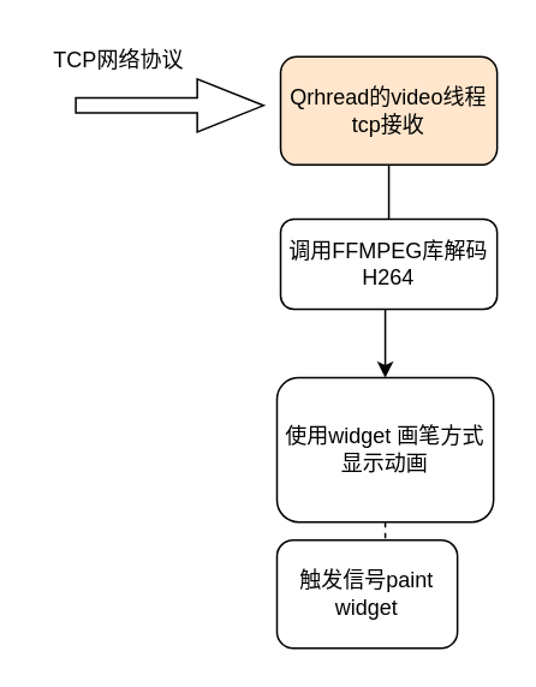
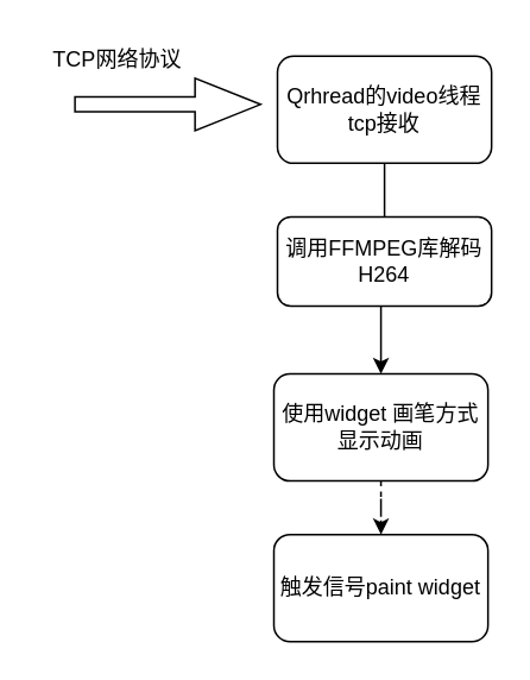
- <mxCell id="3" value="Qrhread的video线程tcp接收" style="rounded=1;whiteSpace=wrap;html=1;fillColor=#ffe6cc;" vertex="1" parent="1"><mxGeometry x="155" y="31" width="120" height="60" as="geometry" /></mxCell>
+ <mxCell id="3" value="Qrhread的video线程tcp接收" style="rounded=1;whiteSpace=wrap;html=1;" vertex="1" parent="1"><mxGeometry x="155" y="31" width="120" height="60" as="geometry" /></mxCell>
- <mxCell id="8" value="使用widget 画笔方式显示动画" style="rounded=1;whiteSpace=wrap;html=1;" vertex="1" parent="1"><mxGeometry x="153" y="209" width="120" height="80" as="geometry" /></mxCell>
+ <mxCell id="8" value="使用widget 画笔方式显示动画" style="rounded=1;whiteSpace=wrap;html=1;" vertex="1" parent="1"><mxGeometry x="153" y="209" width="120" height="60" as="geometry" /></mxCell>
- <mxCell id="9" value="触发信号paint widget" style="rounded=1;whiteSpace=wrap;html=1;" vertex="1" parent="1"><mxGeometry x="153" y="299" width="100" height="60" as="geometry" /></mxCell>
+ <mxCell id="9" value="触发信号paint widget" style="rounded=1;whiteSpace=wrap;html=1;" vertex="1" parent="1"><mxGeometry x="153" y="299" width="120" height="60" as="geometry" /></mxCell>
